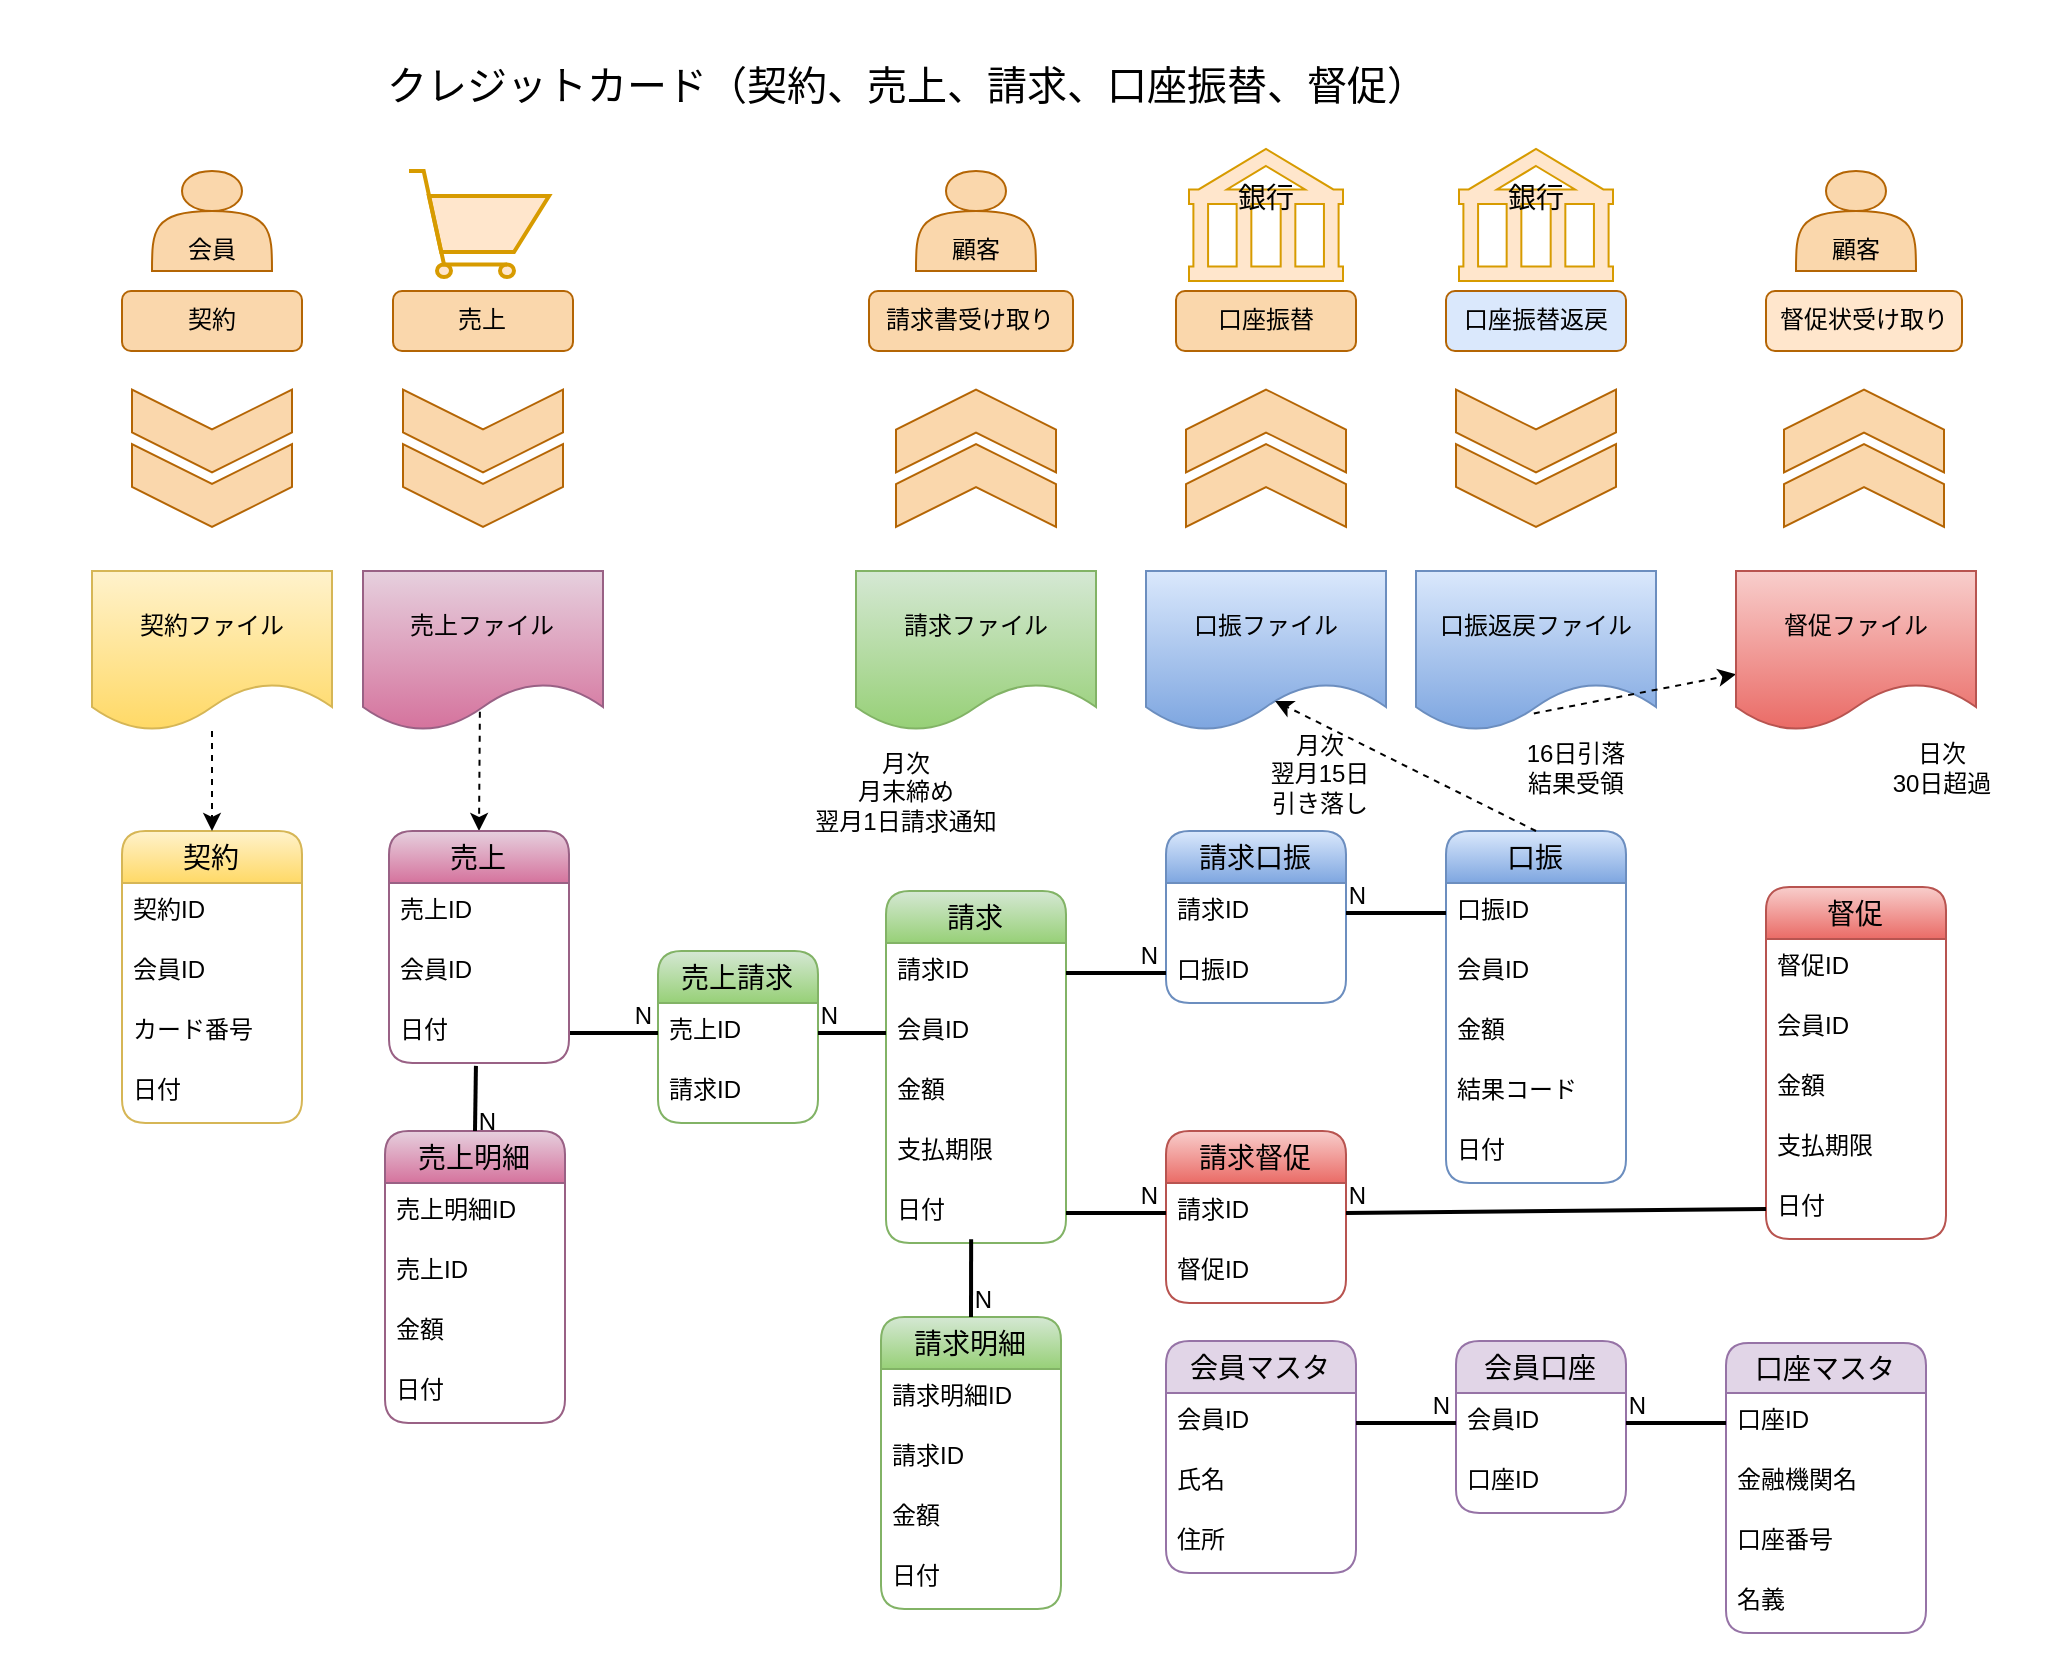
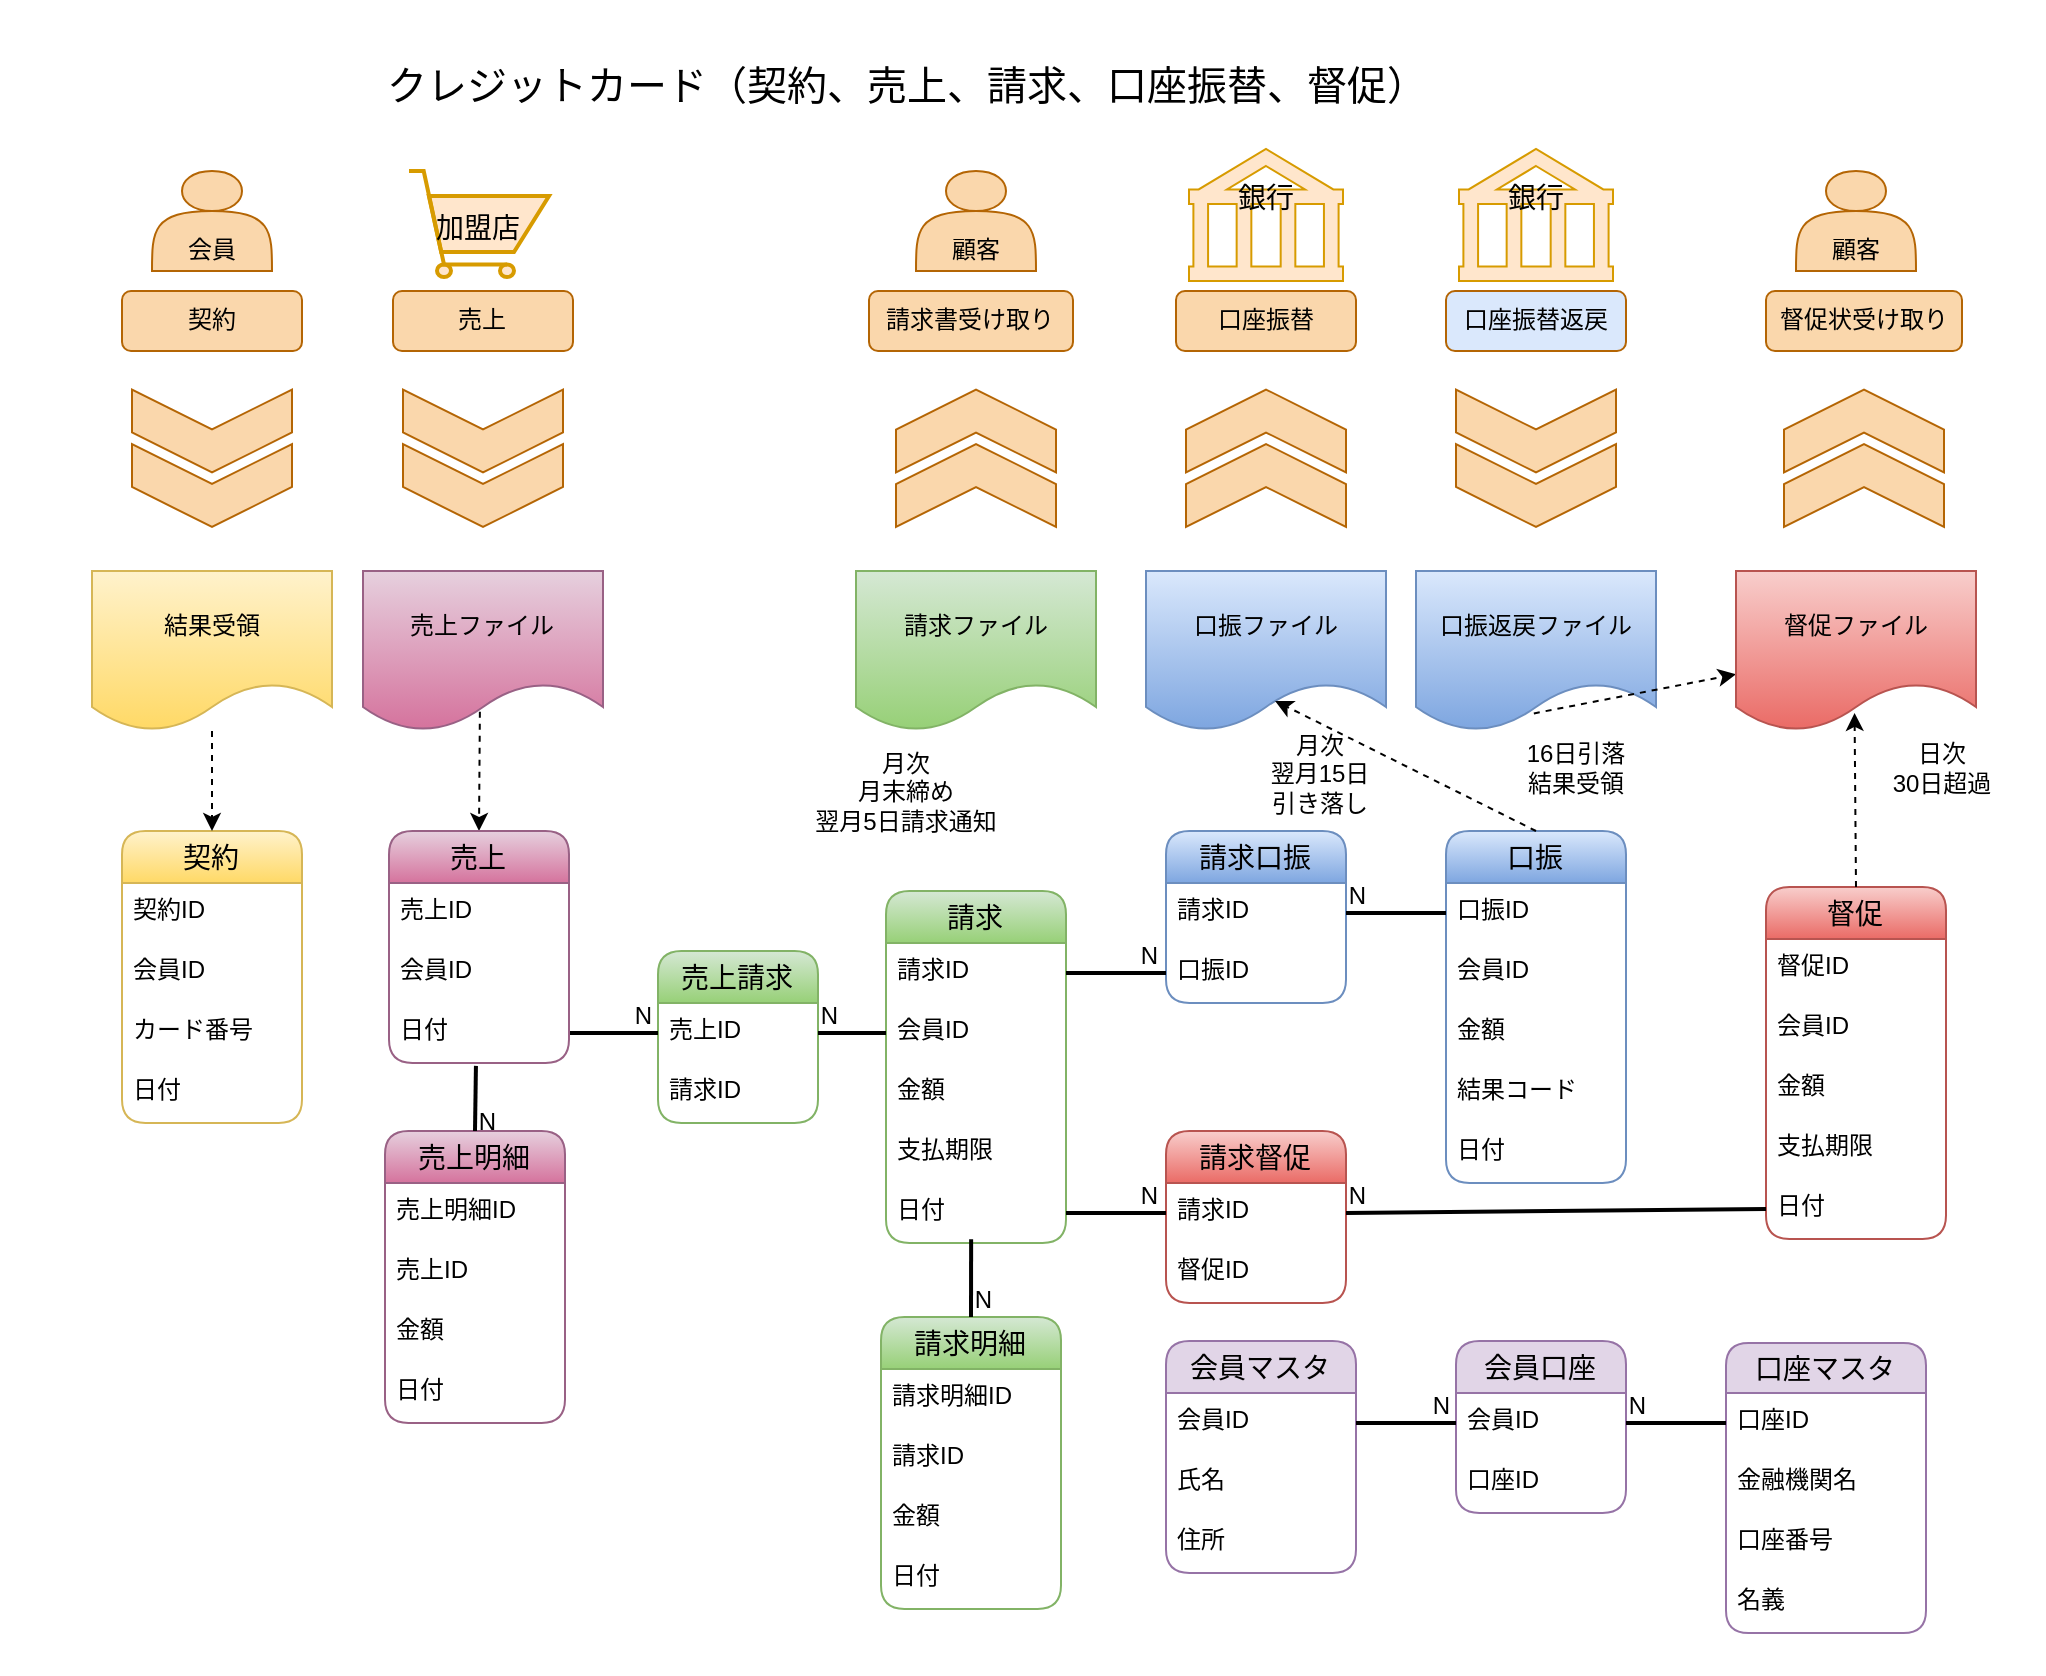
+ <mxCell id="103" value="加盟店" style="text;html=1;align=center;verticalAlign=middle;whiteSpace=wrap;rounded=0;fontSize=14;" parent="1" vertex="1"><mxGeometry x="209" y="98" width="60" height="32" as="geometry" /></mxCell>
- <mxCell id="78" value="督促状受け取り" style="rounded=1;whiteSpace=wrap;html=1;fillColor=#ffe6cc;strokeColor=#b46504;fontColor=#000000;" parent="1" vertex="1"><mxGeometry x="882.5" y="145" width="98" height="30" as="geometry" /></mxCell>
+ <mxCell id="78" value="督促状受け取り" style="rounded=1;whiteSpace=wrap;html=1;fillColor=#fad7ac;strokeColor=#b46504;fontColor=#000000;" parent="1" vertex="1"><mxGeometry x="882.5" y="145" width="98" height="30" as="geometry" /></mxCell>
- <mxCell id="27" value="契約ファイル" style="shape=document;whiteSpace=wrap;html=1;boundedLbl=1;rounded=1;fillColor=#fff2cc;gradientColor=#ffd966;strokeColor=#d6b656;fontColor=#000000;" parent="1" vertex="1"><mxGeometry x="45.5" y="285" width="120" height="80" as="geometry" /></mxCell>
+ <mxCell id="27" value="結果受領" style="shape=document;whiteSpace=wrap;html=1;boundedLbl=1;rounded=1;fillColor=#fff2cc;gradientColor=#ffd966;strokeColor=#d6b656;fontColor=#000000;" parent="1" vertex="1"><mxGeometry x="45.5" y="285" width="120" height="80" as="geometry" /></mxCell>
- <mxCell id="69" value="月次&lt;br&gt;月末締め&lt;br&gt;翌月1日請求通知" style="text;html=1;strokeColor=none;fillColor=none;align=center;verticalAlign=middle;whiteSpace=wrap;rounded=0;fontColor=#000000;" parent="1" vertex="1"><mxGeometry x="392.5" y="374" width="120" height="44" as="geometry" /></mxCell>
+ <mxCell id="69" value="月次&lt;br&gt;月末締め&lt;br&gt;翌月5日請求通知" style="text;html=1;strokeColor=none;fillColor=none;align=center;verticalAlign=middle;whiteSpace=wrap;rounded=0;fontColor=#000000;" parent="1" vertex="1"><mxGeometry x="392.5" y="374" width="120" height="44" as="geometry" /></mxCell>
+ <mxCell id="61" style="edgeStyle=none;rounded=1;html=1;dashed=1;exitX=0.5;exitY=0;exitDx=0;exitDy=0;entryX=0.494;entryY=0.887;entryDx=0;entryDy=0;entryPerimeter=0;fontColor=#000000;strokeColor=#000000;" parent="1" source="54" target="60" edge="1"><mxGeometry relative="1" as="geometry"><mxPoint x="497.5" y="425" as="sourcePoint" /><mxPoint x="937.5" y="367" as="targetPoint" /></mxGeometry></mxCell>
